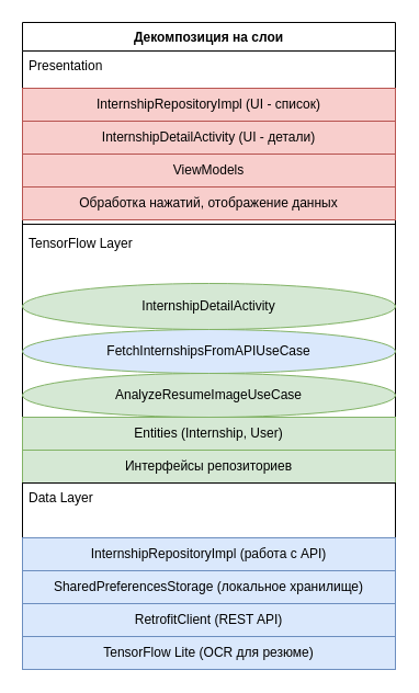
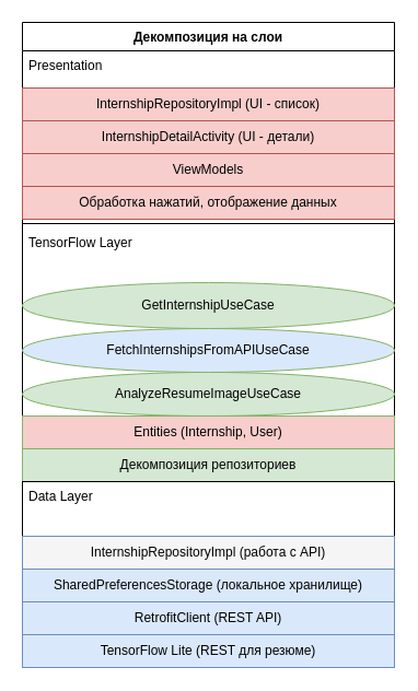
- <mxCell id="10" value="InternshipDetailActivity" style="ellipse;whiteSpace=wrap;html=1;fillColor=#d5e8d4;strokeColor=#82b366;" vertex="1" parent="2"><mxGeometry y="238" width="340" height="42" as="geometry" /></mxCell>
+ <mxCell id="10" value="GetInternshipUseCase" style="ellipse;whiteSpace=wrap;html=1;fillColor=#d5e8d4;strokeColor=#82b366;" vertex="1" parent="2"><mxGeometry y="238" width="340" height="42" as="geometry" /></mxCell>
- <mxCell id="13" value="Entities (Internship, User)" style="html=1;whiteSpace=wrap;fillColor=#d5e8d4;strokeColor=#82b366;" vertex="1" parent="2"><mxGeometry y="360" width="340" height="30" as="geometry" /></mxCell>
+ <mxCell id="13" value="Entities (Internship, User)" style="html=1;whiteSpace=wrap;fillColor=#f8cecc;strokeColor=#82b366;" vertex="1" parent="2"><mxGeometry y="360" width="340" height="30" as="geometry" /></mxCell>
- <mxCell id="14" value="Интерфейсы репозиториев" style="html=1;whiteSpace=wrap;fillColor=#d5e8d4;strokeColor=#82b366;" vertex="1" parent="2"><mxGeometry y="390" width="340" height="30" as="geometry" /></mxCell>
+ <mxCell id="14" value="Декомпозиция репозиториев" style="html=1;whiteSpace=wrap;fillColor=#d5e8d4;strokeColor=#82b366;" vertex="1" parent="2"><mxGeometry y="390" width="340" height="30" as="geometry" /></mxCell>
- <mxCell id="16" value="InternshipRepositoryImpl (работа с API)" style="html=1;whiteSpace=wrap;fillColor=#dae8fc;strokeColor=#6c8ebf;" vertex="1" parent="2"><mxGeometry y="470" width="340" height="30" as="geometry" /></mxCell>
+ <mxCell id="16" value="InternshipRepositoryImpl (работа с API)" style="html=1;whiteSpace=wrap;fillColor=#f5f5f5;strokeColor=#6c8ebf;" vertex="1" parent="2"><mxGeometry y="470" width="340" height="30" as="geometry" /></mxCell>
- <mxCell id="19" value="TensorFlow Lite (OCR для резюме)" style="html=1;whiteSpace=wrap;fillColor=#dae8fc;strokeColor=#6c8ebf;" vertex="1" parent="2"><mxGeometry y="560" width="340" height="30" as="geometry" /></mxCell>
+ <mxCell id="19" value="TensorFlow Lite (REST для резюме)" style="html=1;whiteSpace=wrap;fillColor=#dae8fc;strokeColor=#6c8ebf;" vertex="1" parent="2"><mxGeometry y="560" width="340" height="30" as="geometry" /></mxCell>
